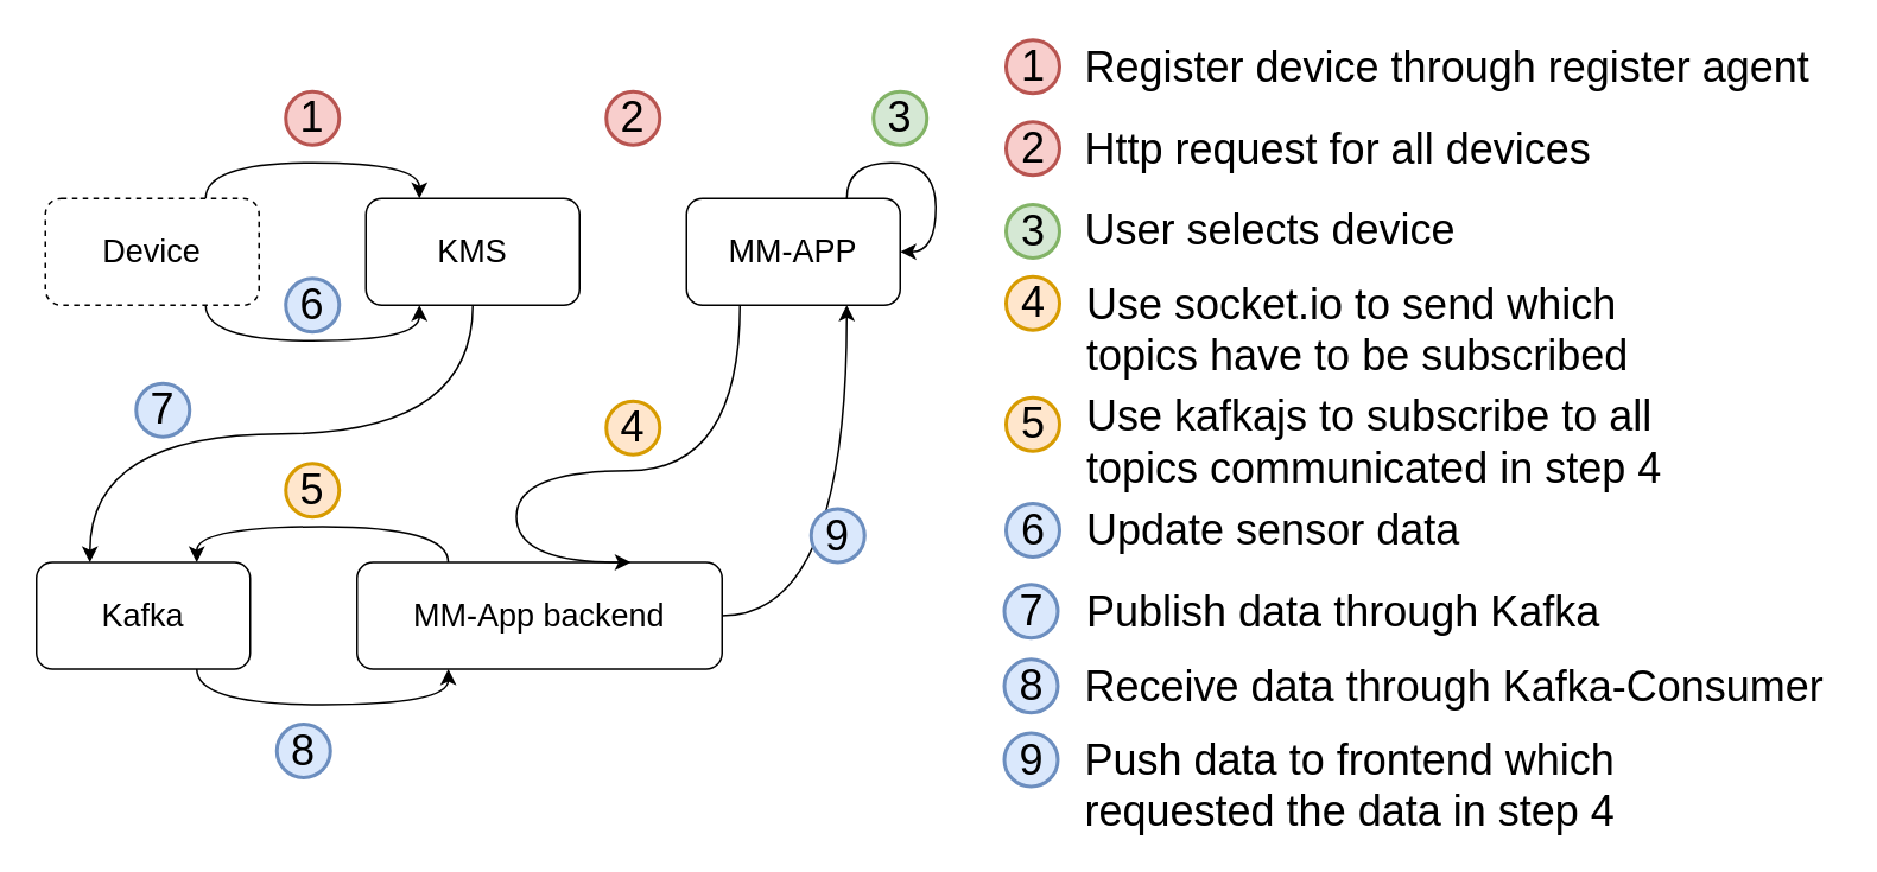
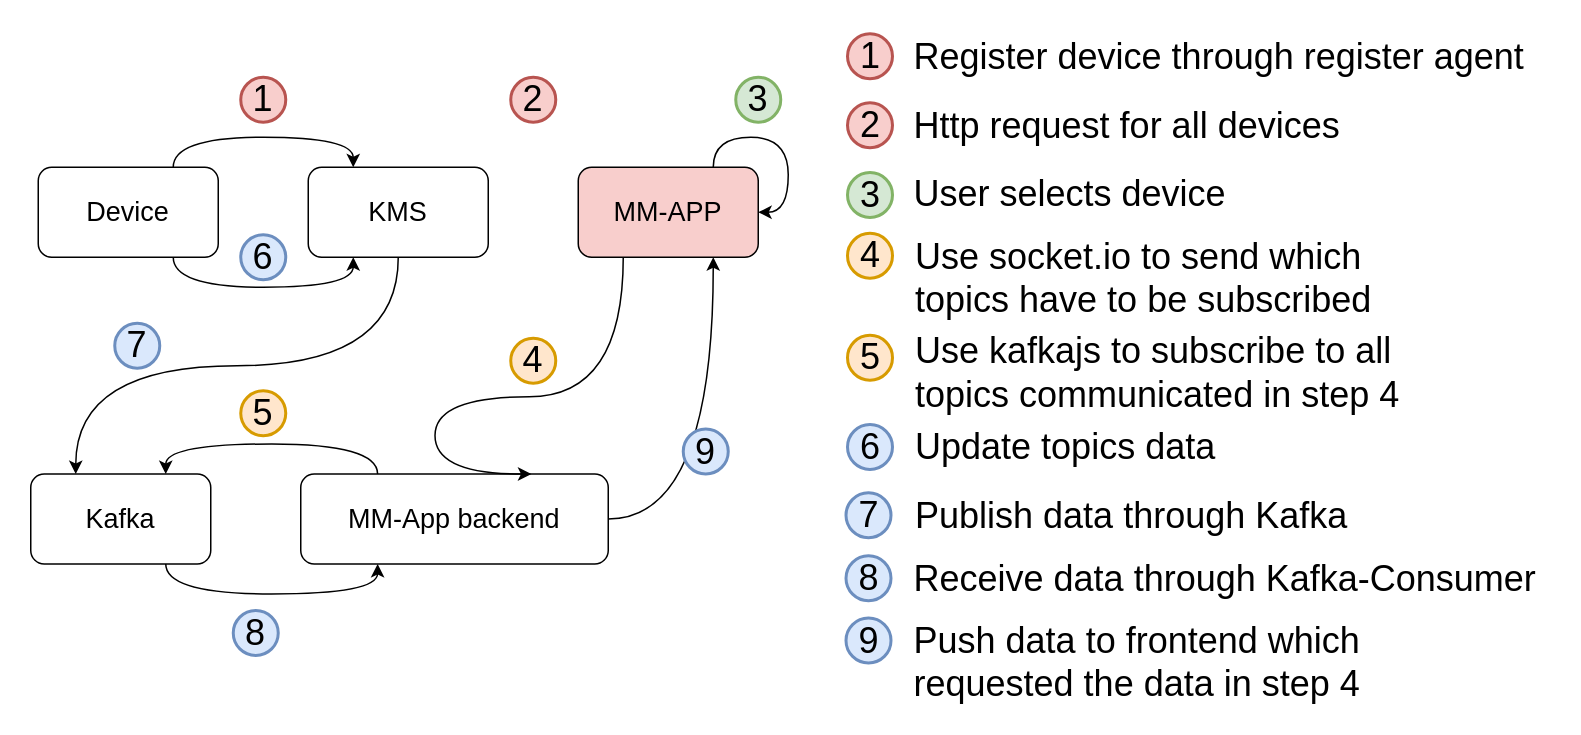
- <mxCell id="10" value="&lt;font style=&quot;font-size: 18px&quot;&gt;Device&lt;/font&gt;" style="rounded=1;whiteSpace=wrap;html=1;dashed=1;" vertex="1" parent="2"><mxGeometry x="5" y="60" width="120" height="60" as="geometry" /></mxCell>
+ <mxCell id="10" value="&lt;font style=&quot;font-size: 18px&quot;&gt;Device&lt;/font&gt;" style="rounded=1;whiteSpace=wrap;html=1;" vertex="1" parent="2"><mxGeometry x="5" y="60" width="120" height="60" as="geometry" /></mxCell>
- <mxCell id="3" value="&lt;font style=&quot;font-size: 18px&quot;&gt;MM-APP&lt;/font&gt;" style="rounded=1;whiteSpace=wrap;html=1;" vertex="1" parent="2"><mxGeometry x="365" y="60" width="120" height="60" as="geometry" /></mxCell>
+ <mxCell id="3" value="&lt;font style=&quot;font-size: 18px&quot;&gt;MM-APP&lt;/font&gt;" style="rounded=1;whiteSpace=wrap;html=1;fillColor=#f8cecc;" vertex="1" parent="2"><mxGeometry x="365" y="60" width="120" height="60" as="geometry" /></mxCell>
- <mxCell id="34" value="Update sensor data" style="text;html=1;resizable=0;points=[];autosize=1;align=left;verticalAlign=top;spacingTop=-4;fontSize=24;" vertex="1" parent="1"><mxGeometry x="608" y="281" width="219" height="29" as="geometry" /></mxCell>
+ <mxCell id="34" value="Update topics data" style="text;html=1;resizable=0;points=[];autosize=1;align=left;verticalAlign=top;spacingTop=-4;fontSize=24;" vertex="1" parent="1"><mxGeometry x="608" y="281" width="219" height="29" as="geometry" /></mxCell>
